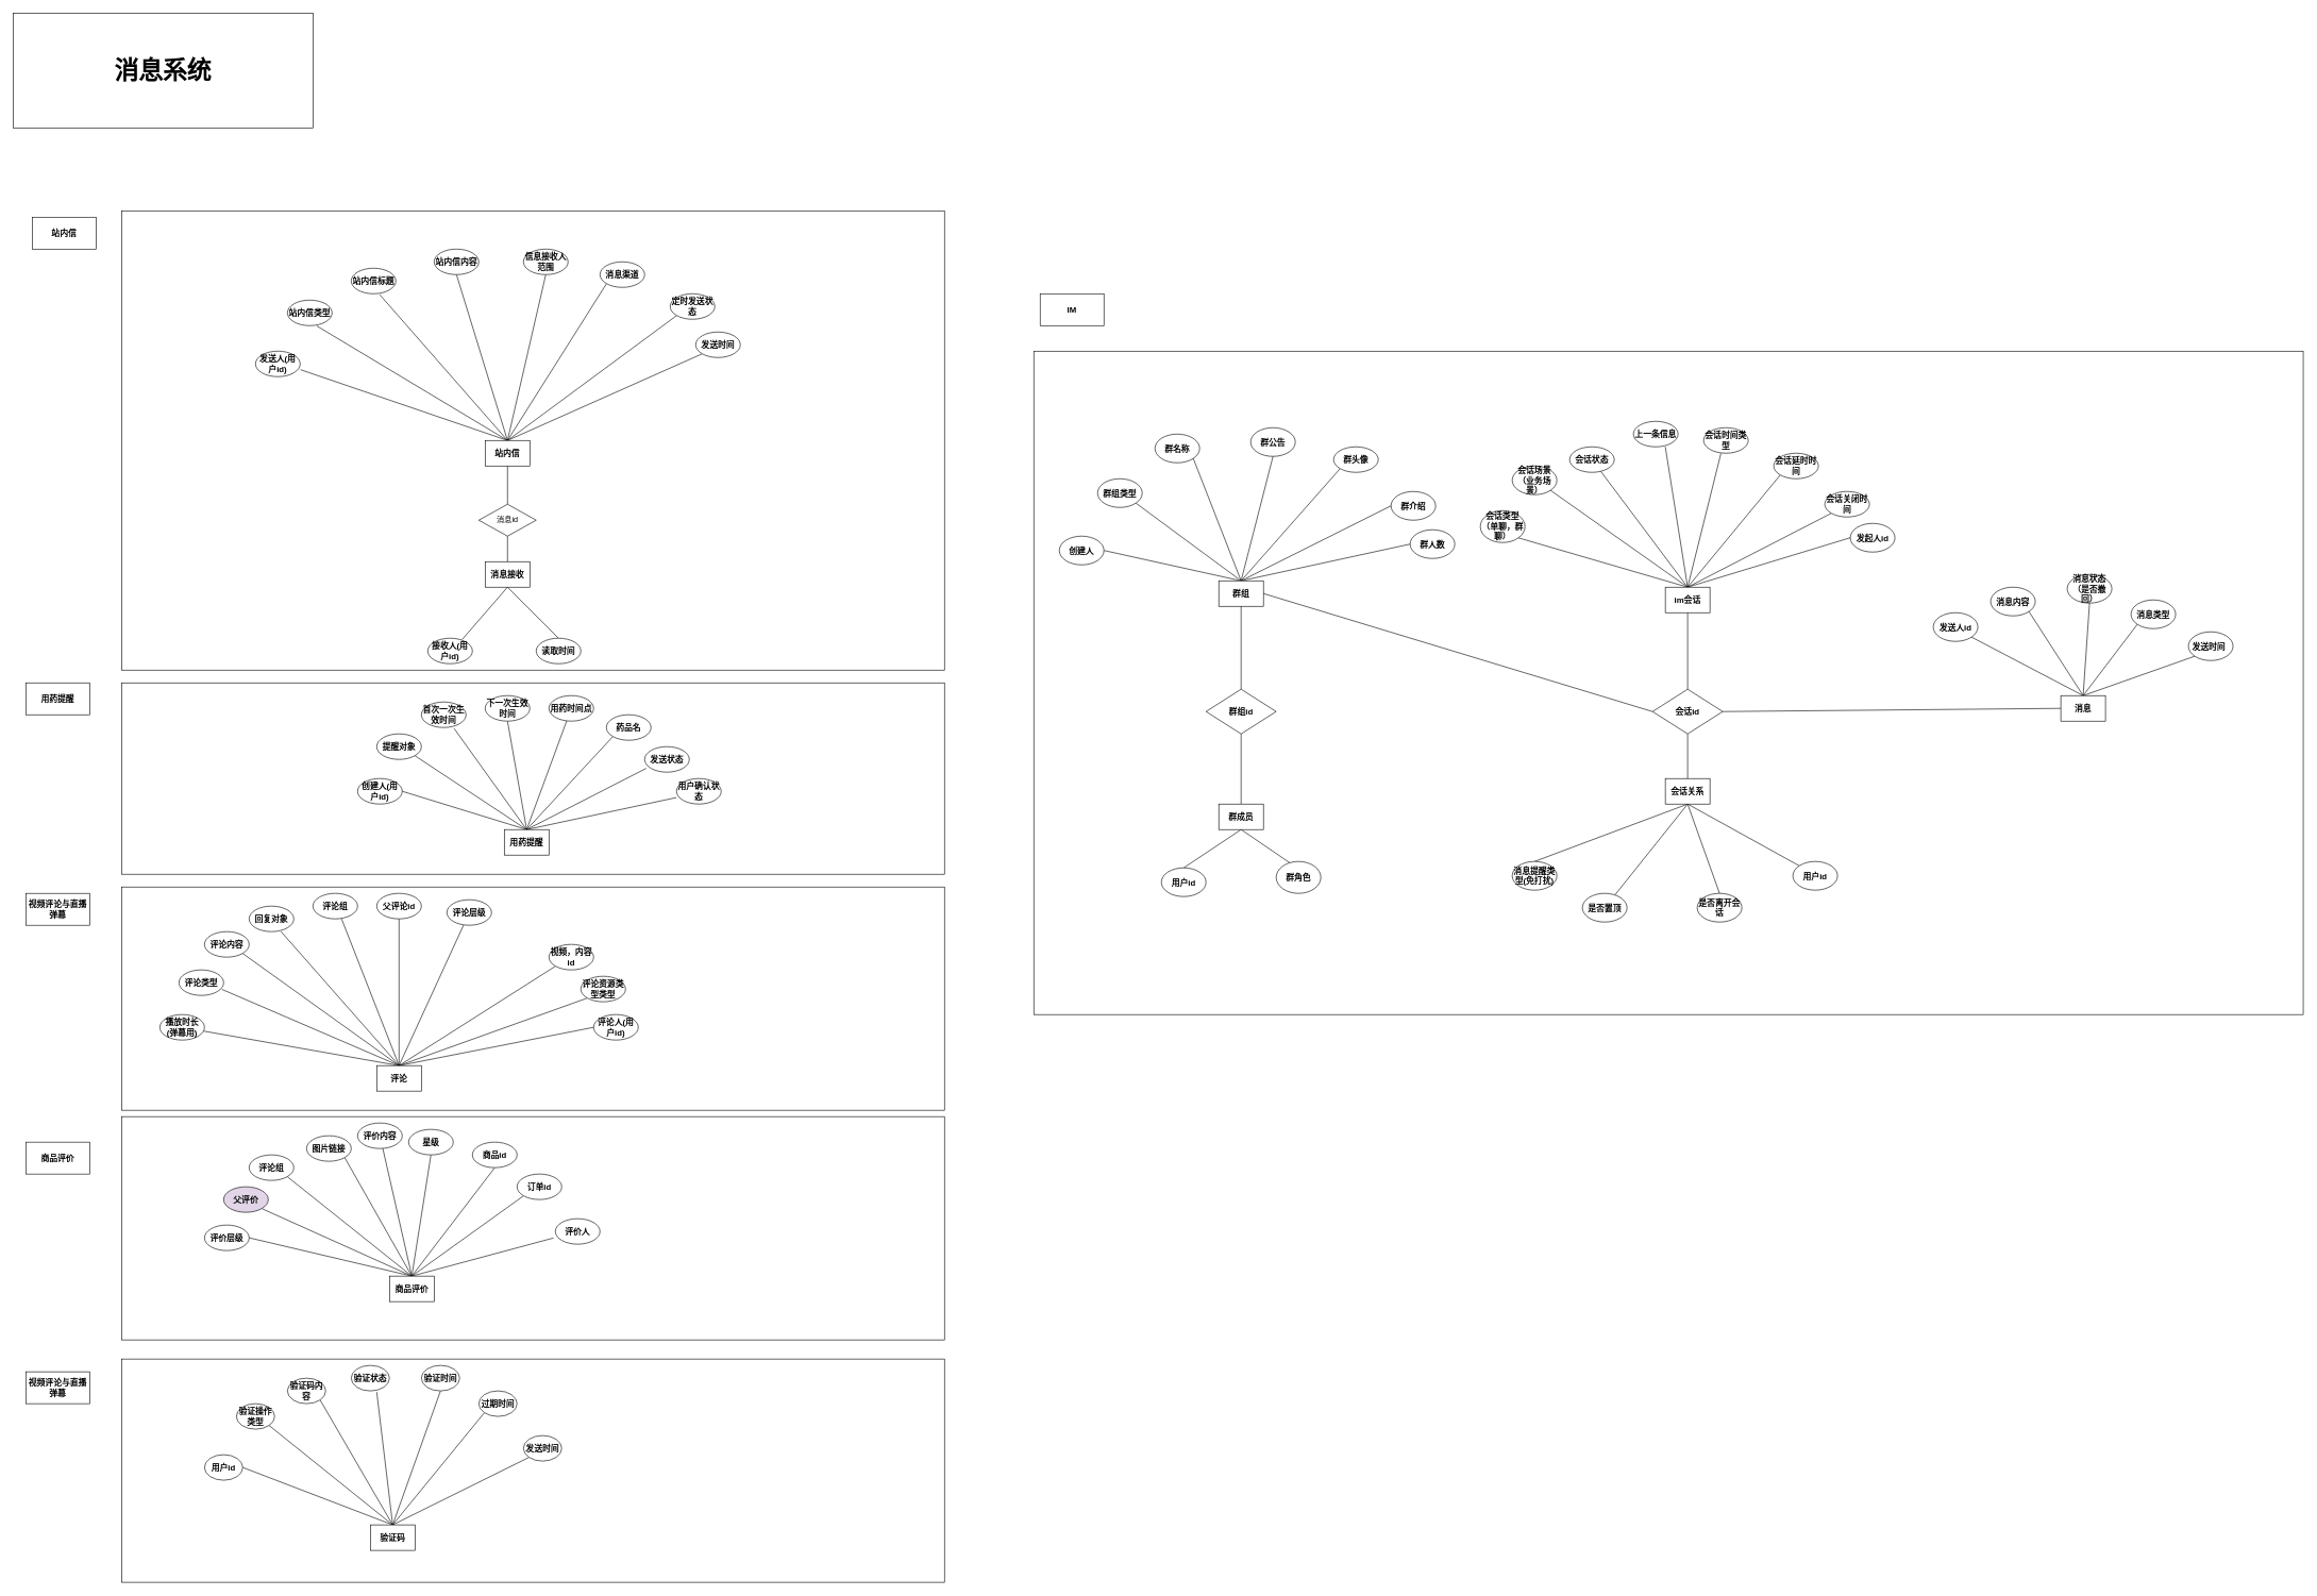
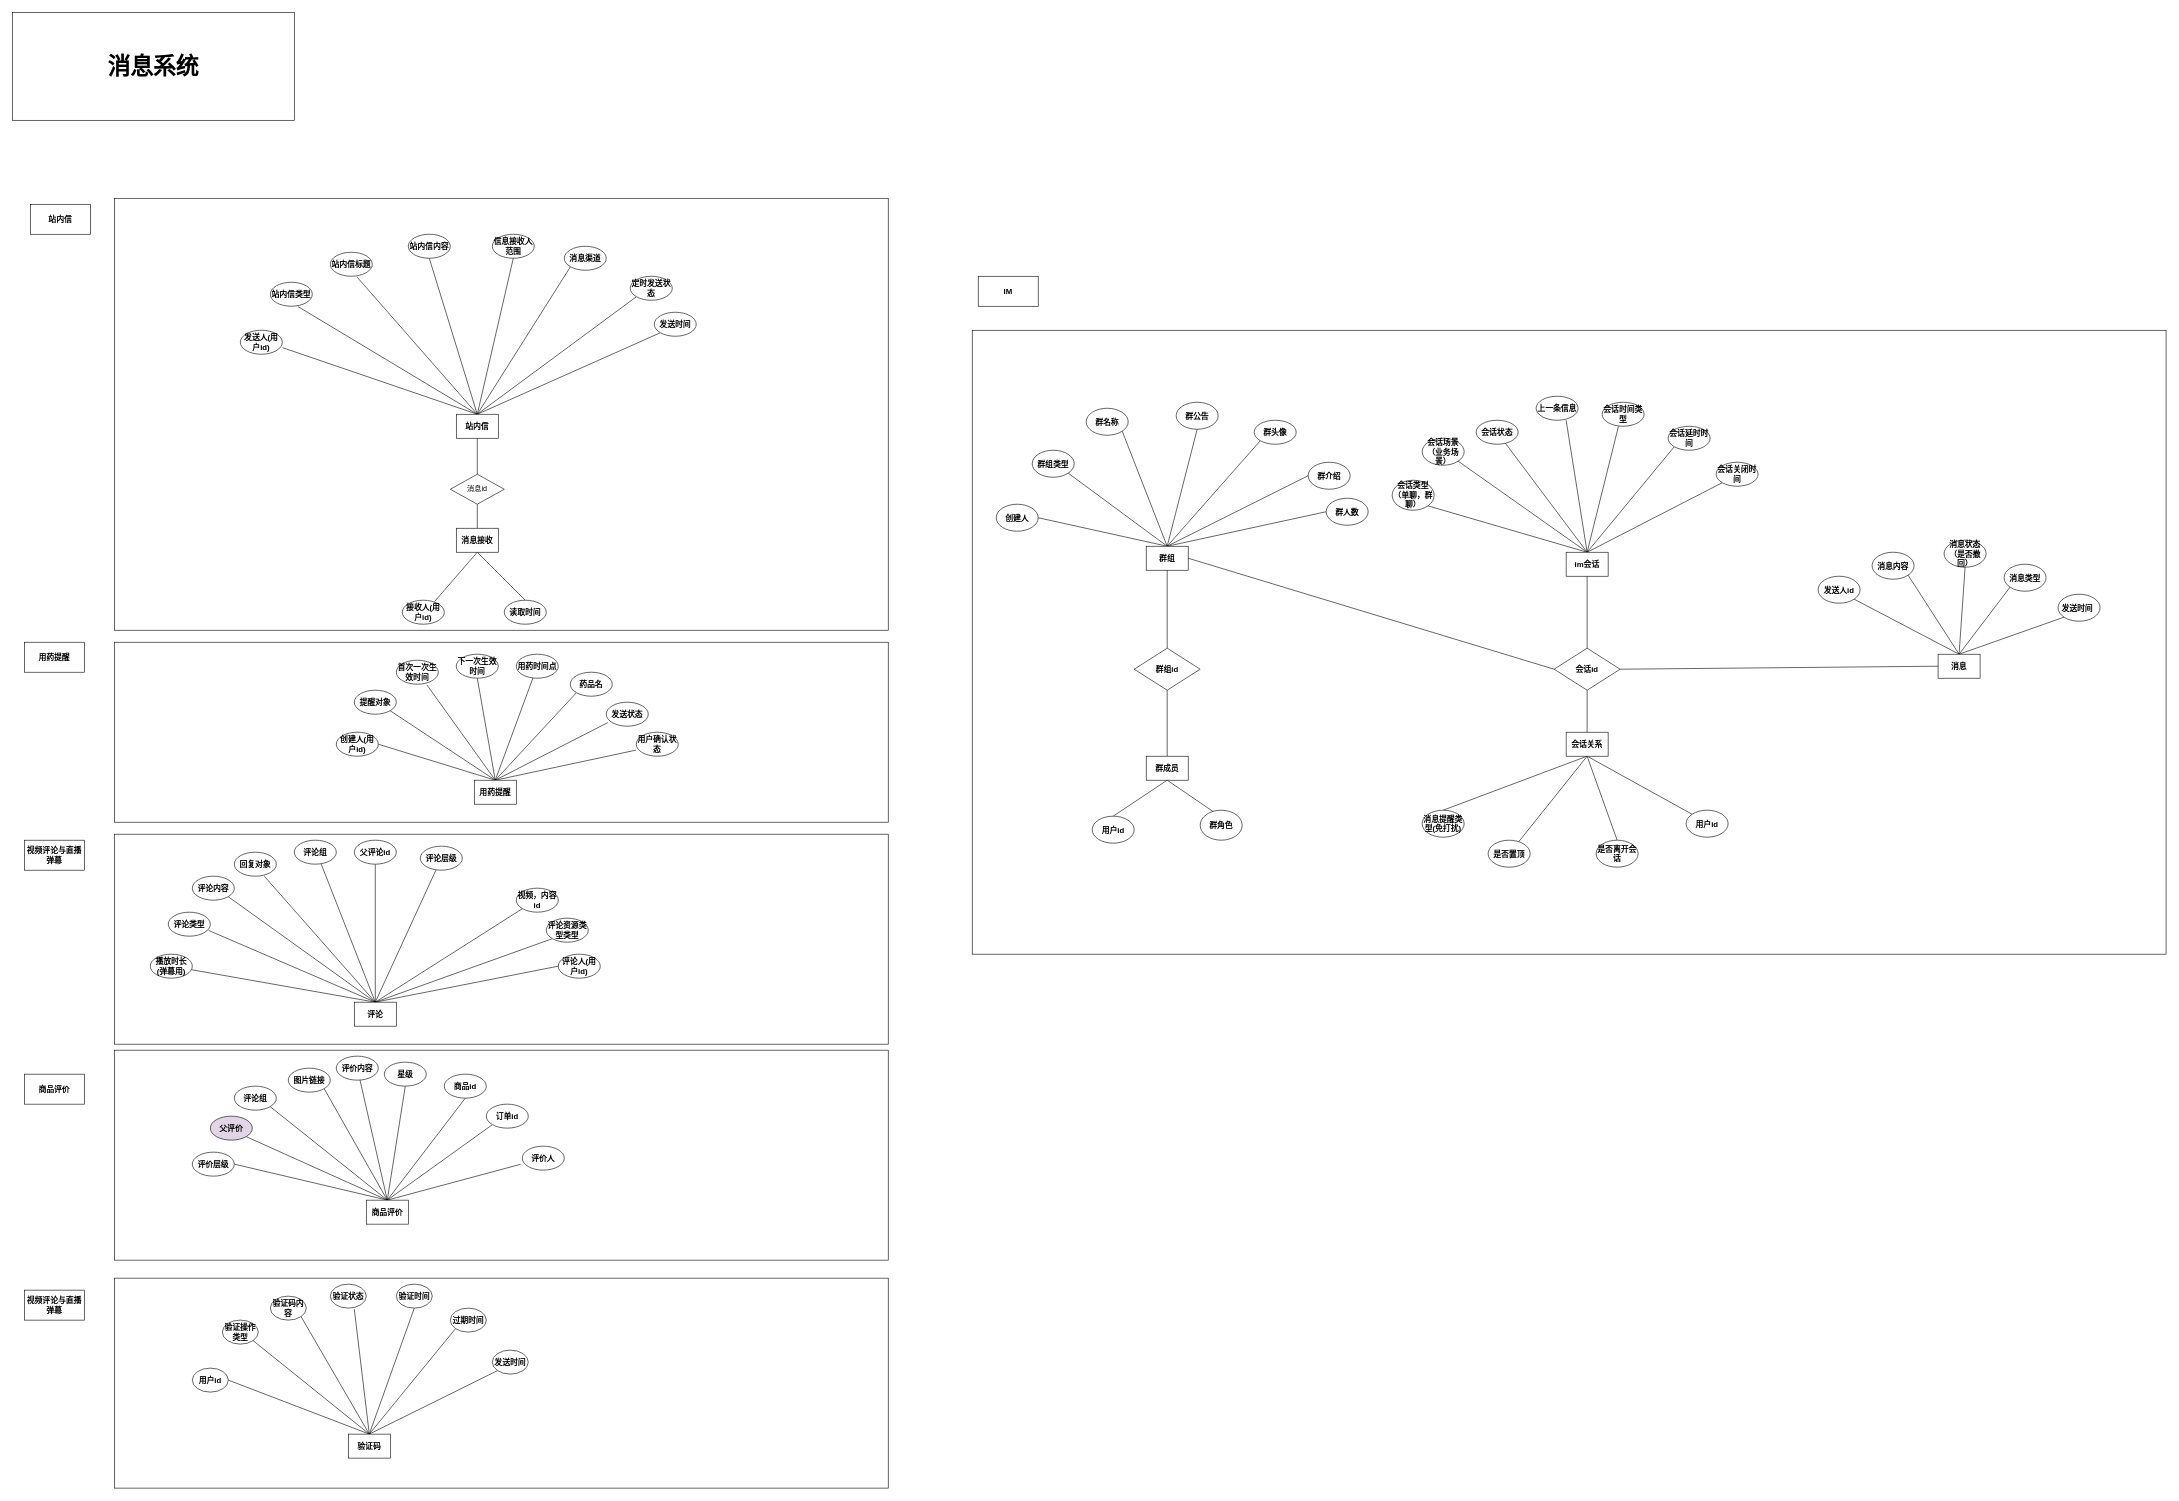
- <mxCell id="115" value="发起人id" style="ellipse;whiteSpace=wrap;html=1;fontStyle=1;fontSize=13;" parent="1" vertex="1"><mxGeometry x="2900" y="820" width="70" height="45" as="geometry" /></mxCell>
- <mxCell id="93" style="edgeStyle=none;html=1;exitX=0.5;exitY=0;exitDx=0;exitDy=0;entryX=0;entryY=0.5;entryDx=0;entryDy=0;endArrow=none;endFill=0;" parent="1" source="94" target="115" edge="1"><mxGeometry relative="1" as="geometry" /></mxCell>
